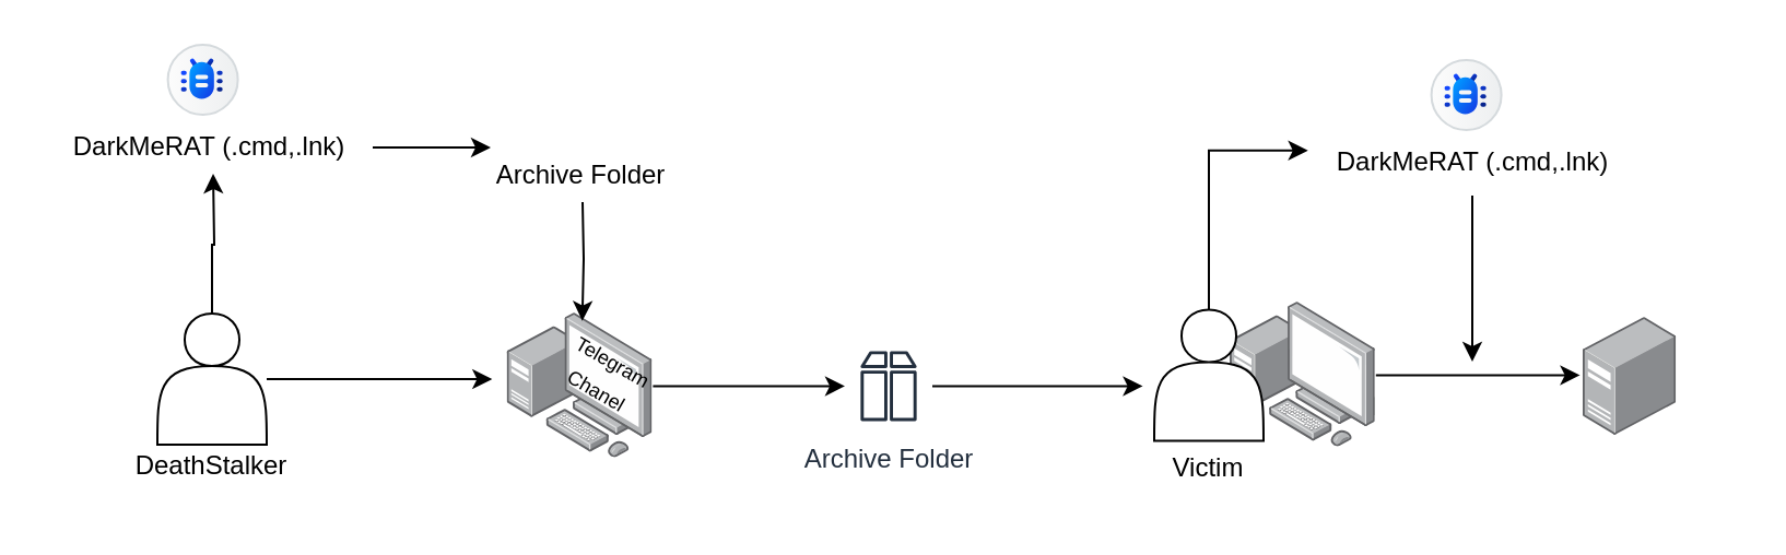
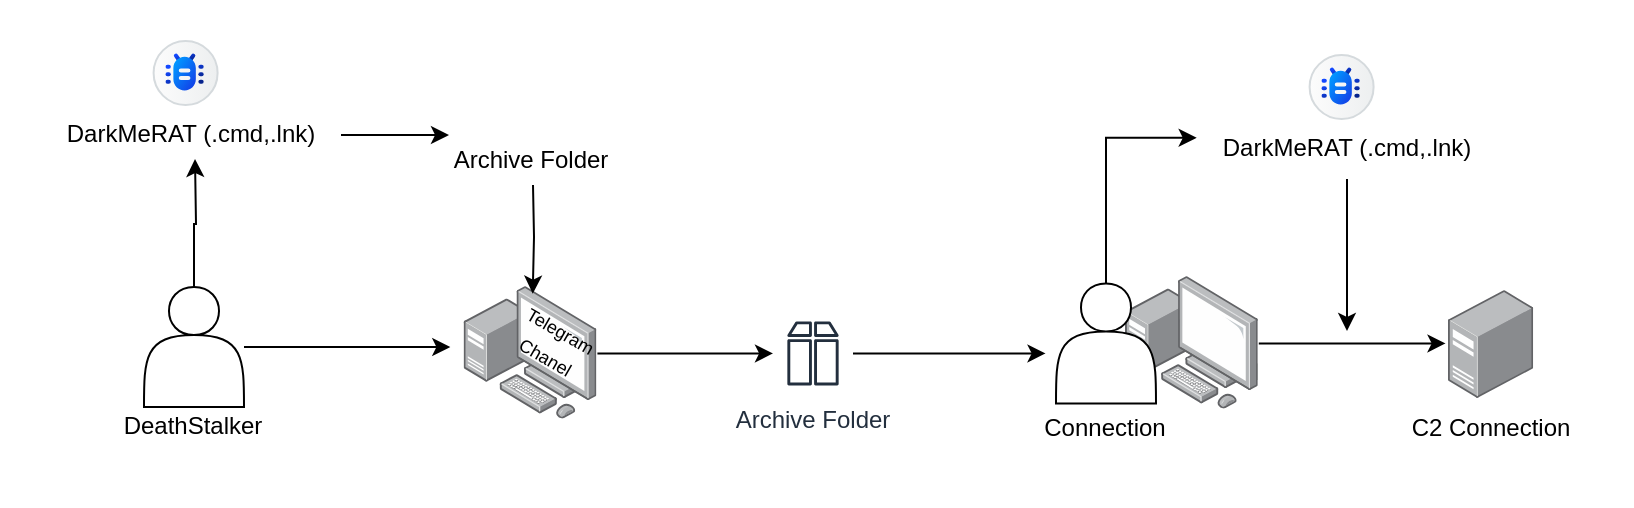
- <mxCell id="16" value="Victim" style="text;html=1;align=center;verticalAlign=middle;whiteSpace=wrap;rounded=0;" vertex="1" parent="12"><mxGeometry y="59.2" width="81" height="34" as="geometry" /></mxCell>
+ <mxCell id="16" value="Connection" style="text;html=1;align=center;verticalAlign=middle;whiteSpace=wrap;rounded=0;" vertex="1" parent="12"><mxGeometry y="59.2" width="81" height="34" as="geometry" /></mxCell>
+ <mxCell id="19" value="C2 Connection" style="text;html=1;align=center;verticalAlign=middle;resizable=0;points=[];autosize=1;strokeColor=none;fillColor=none;" vertex="1" parent="17"><mxGeometry y="54" width="100" height="30" as="geometry" /></mxCell>
